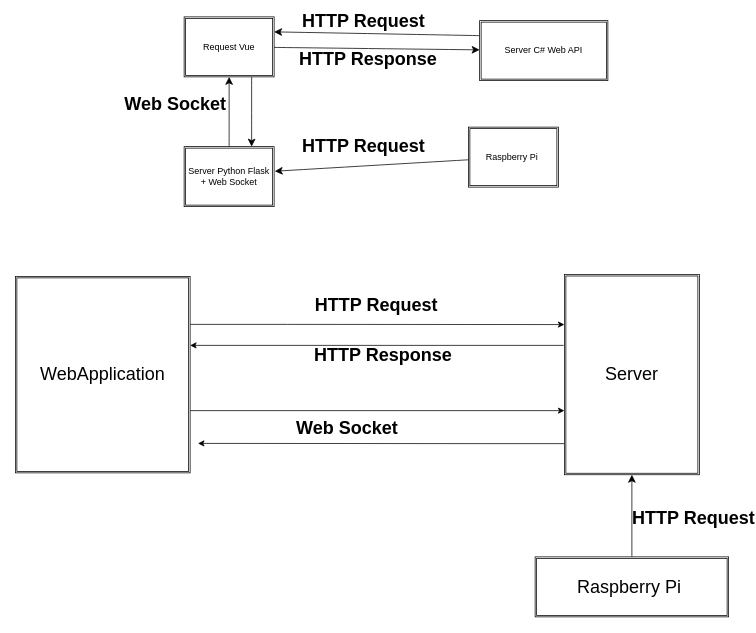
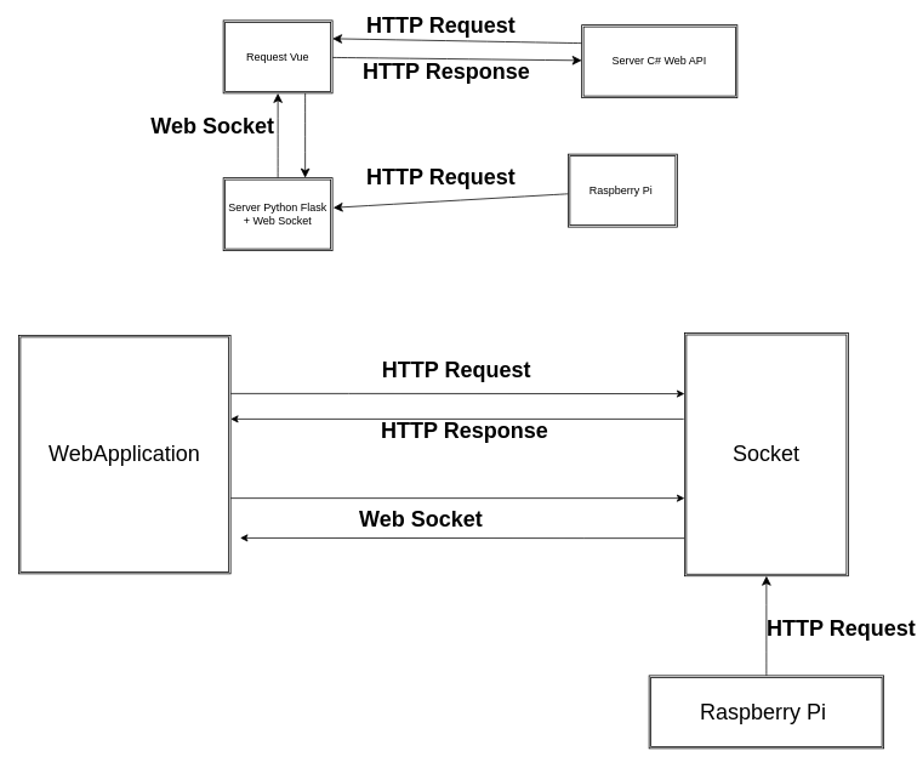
- <mxCell id="26" value="&lt;font style=&quot;font-size: 24px;&quot;&gt;Server&lt;/font&gt;" style="shape=ext;double=1;rounded=0;whiteSpace=wrap;html=1;" vertex="1" parent="1"><mxGeometry x="752" y="365.5" width="180" height="267" as="geometry" /></mxCell>
+ <mxCell id="26" value="&lt;font style=&quot;font-size: 24px;&quot;&gt;Socket&lt;/font&gt;" style="shape=ext;double=1;rounded=0;whiteSpace=wrap;html=1;" vertex="1" parent="1"><mxGeometry x="752" y="365.5" width="180" height="267" as="geometry" /></mxCell>
